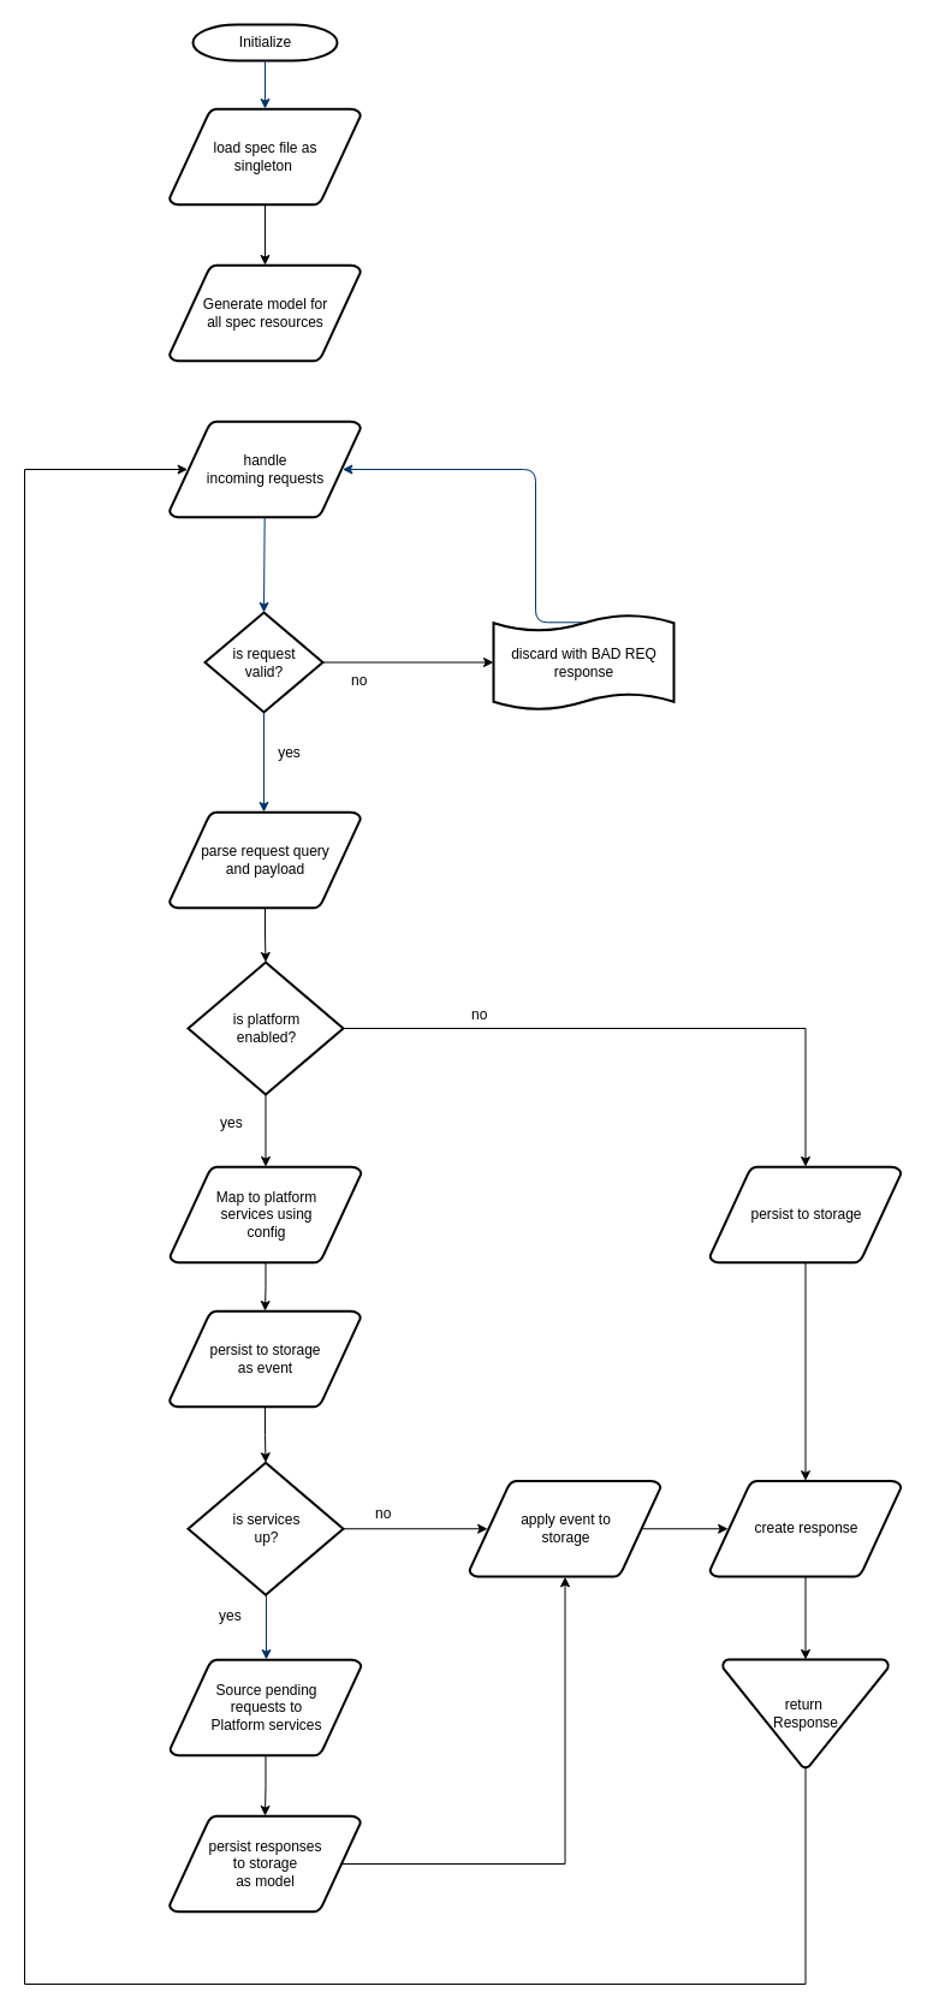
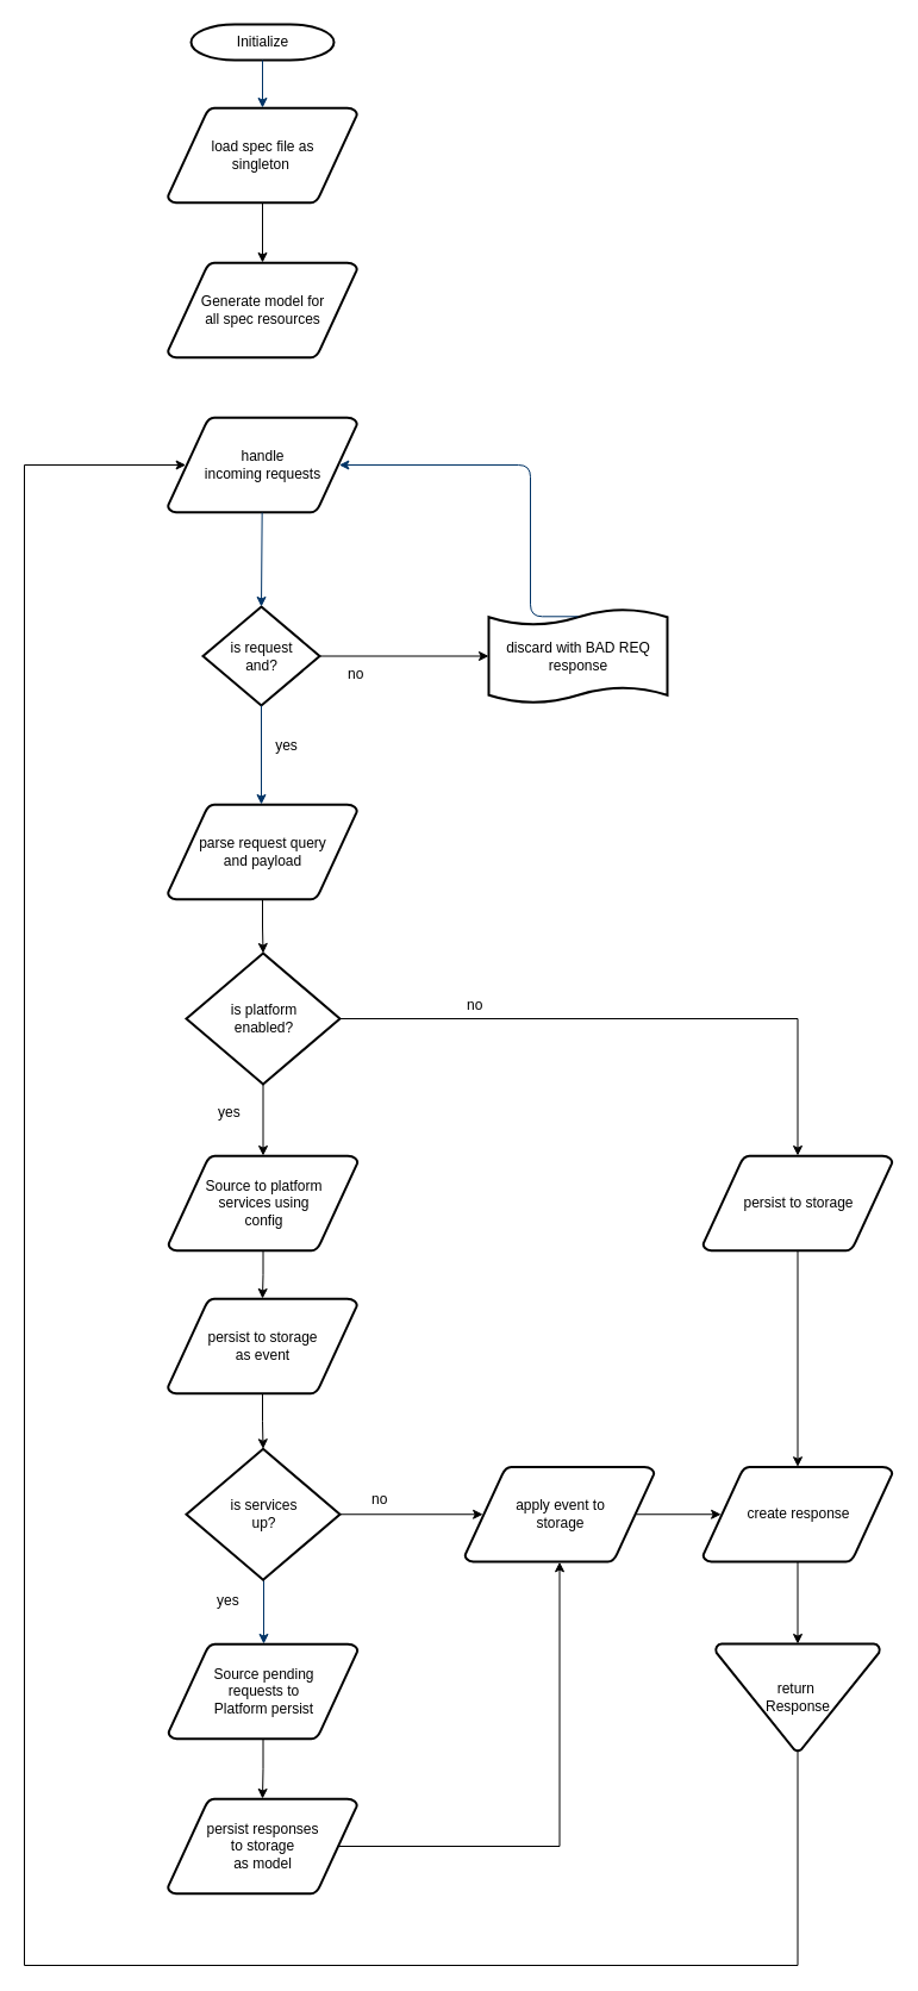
- <mxCell id="9" value="is request &lt;br&gt;valid?" style="shape=mxgraph.flowchart.decision;strokeWidth=2;gradientColor=none;gradientDirection=north;fontStyle=0;html=1;" parent="1" vertex="1"><mxGeometry x="170" y="509" width="98" height="83" as="geometry" /></mxCell>
+ <mxCell id="9" value="is request &lt;br&gt;and?" style="shape=mxgraph.flowchart.decision;strokeWidth=2;gradientColor=none;gradientDirection=north;fontStyle=0;html=1;" parent="1" vertex="1"><mxGeometry x="170" y="509" width="98" height="83" as="geometry" /></mxCell>
- <mxCell id="37" value="Map to platform&lt;br&gt;services using &lt;br&gt;config" style="shape=mxgraph.flowchart.data;strokeWidth=2;gradientColor=none;gradientDirection=north;fontStyle=0;html=1;" vertex="1" parent="1"><mxGeometry x="141" y="970" width="159" height="80" as="geometry" /></mxCell>
+ <mxCell id="37" value="Source to platform&lt;br&gt;services using &lt;br&gt;config" style="shape=mxgraph.flowchart.data;strokeWidth=2;gradientColor=none;gradientDirection=north;fontStyle=0;html=1;" vertex="1" parent="1"><mxGeometry x="141" y="970" width="159" height="80" as="geometry" /></mxCell>
- <mxCell id="23" value="Source pending &lt;br&gt;requests to &lt;br&gt;Platform services" style="shape=mxgraph.flowchart.data;strokeWidth=2;gradientColor=none;gradientDirection=north;fontStyle=0;html=1;" vertex="1" parent="1"><mxGeometry x="141" y="1380" width="159" height="80" as="geometry" /></mxCell>
+ <mxCell id="23" value="Source pending &lt;br&gt;requests to &lt;br&gt;Platform persist" style="shape=mxgraph.flowchart.data;strokeWidth=2;gradientColor=none;gradientDirection=north;fontStyle=0;html=1;" vertex="1" parent="1"><mxGeometry x="141" y="1380" width="159" height="80" as="geometry" /></mxCell>
